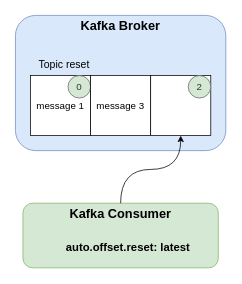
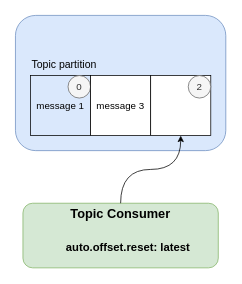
- <mxCell id="3" value="&lt;b&gt;&lt;font style=&quot;font-size: 17px;&quot;&gt;Kafka Broker&lt;/font&gt;&lt;/b&gt;" style="text;html=1;strokeColor=none;fillColor=none;align=center;verticalAlign=middle;whiteSpace=wrap;rounded=0;" parent="1" vertex="1"><mxGeometry x="105" y="20" width="110" height="30" as="geometry" /></mxCell>
- <mxCell id="9" value="&lt;font style=&quot;font-size: 14px;&quot;&gt;Topic reset&lt;/font&gt;" style="text;html=1;strokeColor=none;fillColor=none;align=center;verticalAlign=middle;whiteSpace=wrap;rounded=0;" parent="1" vertex="1"><mxGeometry x="40" y="70" width="90" height="30" as="geometry" /></mxCell>
+ <mxCell id="9" value="&lt;font style=&quot;font-size: 14px;&quot;&gt;Topic partition&lt;/font&gt;" style="text;html=1;strokeColor=none;fillColor=none;align=center;verticalAlign=middle;whiteSpace=wrap;rounded=0;" parent="1" vertex="1"><mxGeometry x="40" y="70" width="90" height="30" as="geometry" /></mxCell>
- <mxCell id="5" value="&lt;font style=&quot;font-size: 13px;&quot;&gt;0&lt;/font&gt;" style="ellipse;whiteSpace=wrap;html=1;aspect=fixed;fillColor=#d5e8d4;fontColor=#333333;strokeColor=#666666;" parent="1" vertex="1"><mxGeometry x="90" y="100" width="30" height="30" as="geometry" /></mxCell>
+ <mxCell id="5" value="&lt;font style=&quot;font-size: 13px;&quot;&gt;0&lt;/font&gt;" style="ellipse;whiteSpace=wrap;html=1;aspect=fixed;fillColor=#f5f5f5;fontColor=#333333;strokeColor=#666666;" parent="1" vertex="1"><mxGeometry x="90" y="100" width="30" height="30" as="geometry" /></mxCell>
- <mxCell id="8" value="&lt;font style=&quot;font-size: 13px;&quot;&gt;2&lt;/font&gt;" style="ellipse;whiteSpace=wrap;html=1;aspect=fixed;fillColor=#d5e8d4;fontColor=#333333;strokeColor=#666666;" parent="1" vertex="1"><mxGeometry x="250" y="100" width="30" height="30" as="geometry" /></mxCell>
+ <mxCell id="8" value="&lt;font style=&quot;font-size: 13px;&quot;&gt;2&lt;/font&gt;" style="ellipse;whiteSpace=wrap;html=1;aspect=fixed;fillColor=#f5f5f5;fontColor=#333333;strokeColor=#666666;" parent="1" vertex="1"><mxGeometry x="250" y="100" width="30" height="30" as="geometry" /></mxCell>
- <mxCell id="4" value="&lt;font style=&quot;font-size: 13px;&quot;&gt;message 1&lt;/font&gt;" style="rounded=0;whiteSpace=wrap;html=1;" parent="1" vertex="1"><mxGeometry x="40" y="100" width="80" height="80" as="geometry" /></mxCell>
+ <mxCell id="4" value="&lt;font style=&quot;font-size: 13px;&quot;&gt;message 1&lt;/font&gt;" style="rounded=0;whiteSpace=wrap;html=1;fillColor=#dae8fc;" parent="1" vertex="1"><mxGeometry x="40" y="100" width="80" height="80" as="geometry" /></mxCell>
- <mxCell id="12" value="&lt;b&gt;&lt;font style=&quot;font-size: 17px;&quot;&gt;Kafka Consumer&lt;/font&gt;&lt;/b&gt;" style="text;html=1;strokeColor=none;fillColor=none;align=center;verticalAlign=middle;whiteSpace=wrap;rounded=0;" parent="1" vertex="1"><mxGeometry x="85" y="270" width="150" height="30" as="geometry" /></mxCell>
+ <mxCell id="12" value="&lt;b&gt;&lt;font style=&quot;font-size: 17px;&quot;&gt;Topic Consumer&lt;/font&gt;&lt;/b&gt;" style="text;html=1;strokeColor=none;fillColor=none;align=center;verticalAlign=middle;whiteSpace=wrap;rounded=0;" parent="1" vertex="1"><mxGeometry x="85" y="270" width="150" height="30" as="geometry" /></mxCell>
